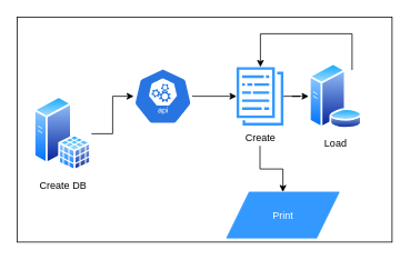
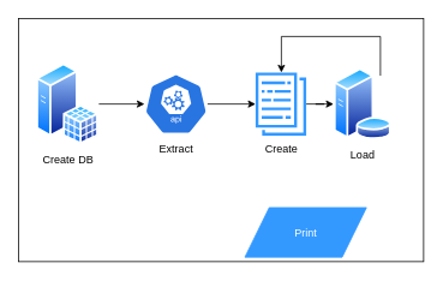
- <mxCell id="4" value="Create DB" style="aspect=fixed;perimeter=ellipsePerimeter;html=1;align=center;shadow=0;dashed=0;spacingTop=3;image;image=img/lib/active_directory/sql_server.svg;" vertex="1" parent="1"><mxGeometry x="40" y="115" width="69.3" height="90" as="geometry" /></mxCell>
+ <mxCell id="4" value="Create DB" style="aspect=fixed;perimeter=ellipsePerimeter;html=1;align=center;shadow=0;dashed=0;spacingTop=3;image;image=img/lib/active_directory/sql_server.svg;" vertex="1" parent="1"><mxGeometry x="40" y="70" width="69.3" height="90" as="geometry" /></mxCell>
+ <mxCell id="11" value="Extract" style="text;html=1;align=center;verticalAlign=middle;resizable=0;points=[];autosize=1;" vertex="1" parent="1"><mxGeometry x="170" y="154.5" width="50" height="20" as="geometry" /></mxCell>
- <mxCell id="12" style="edgeStyle=orthogonalEdgeStyle;rounded=0;orthogonalLoop=1;jettySize=auto;html=1;entryX=0.5;entryY=0;entryDx=0;entryDy=0;" edge="1" parent="1" source="13" target="14"><mxGeometry relative="1" as="geometry" /></mxCell>
